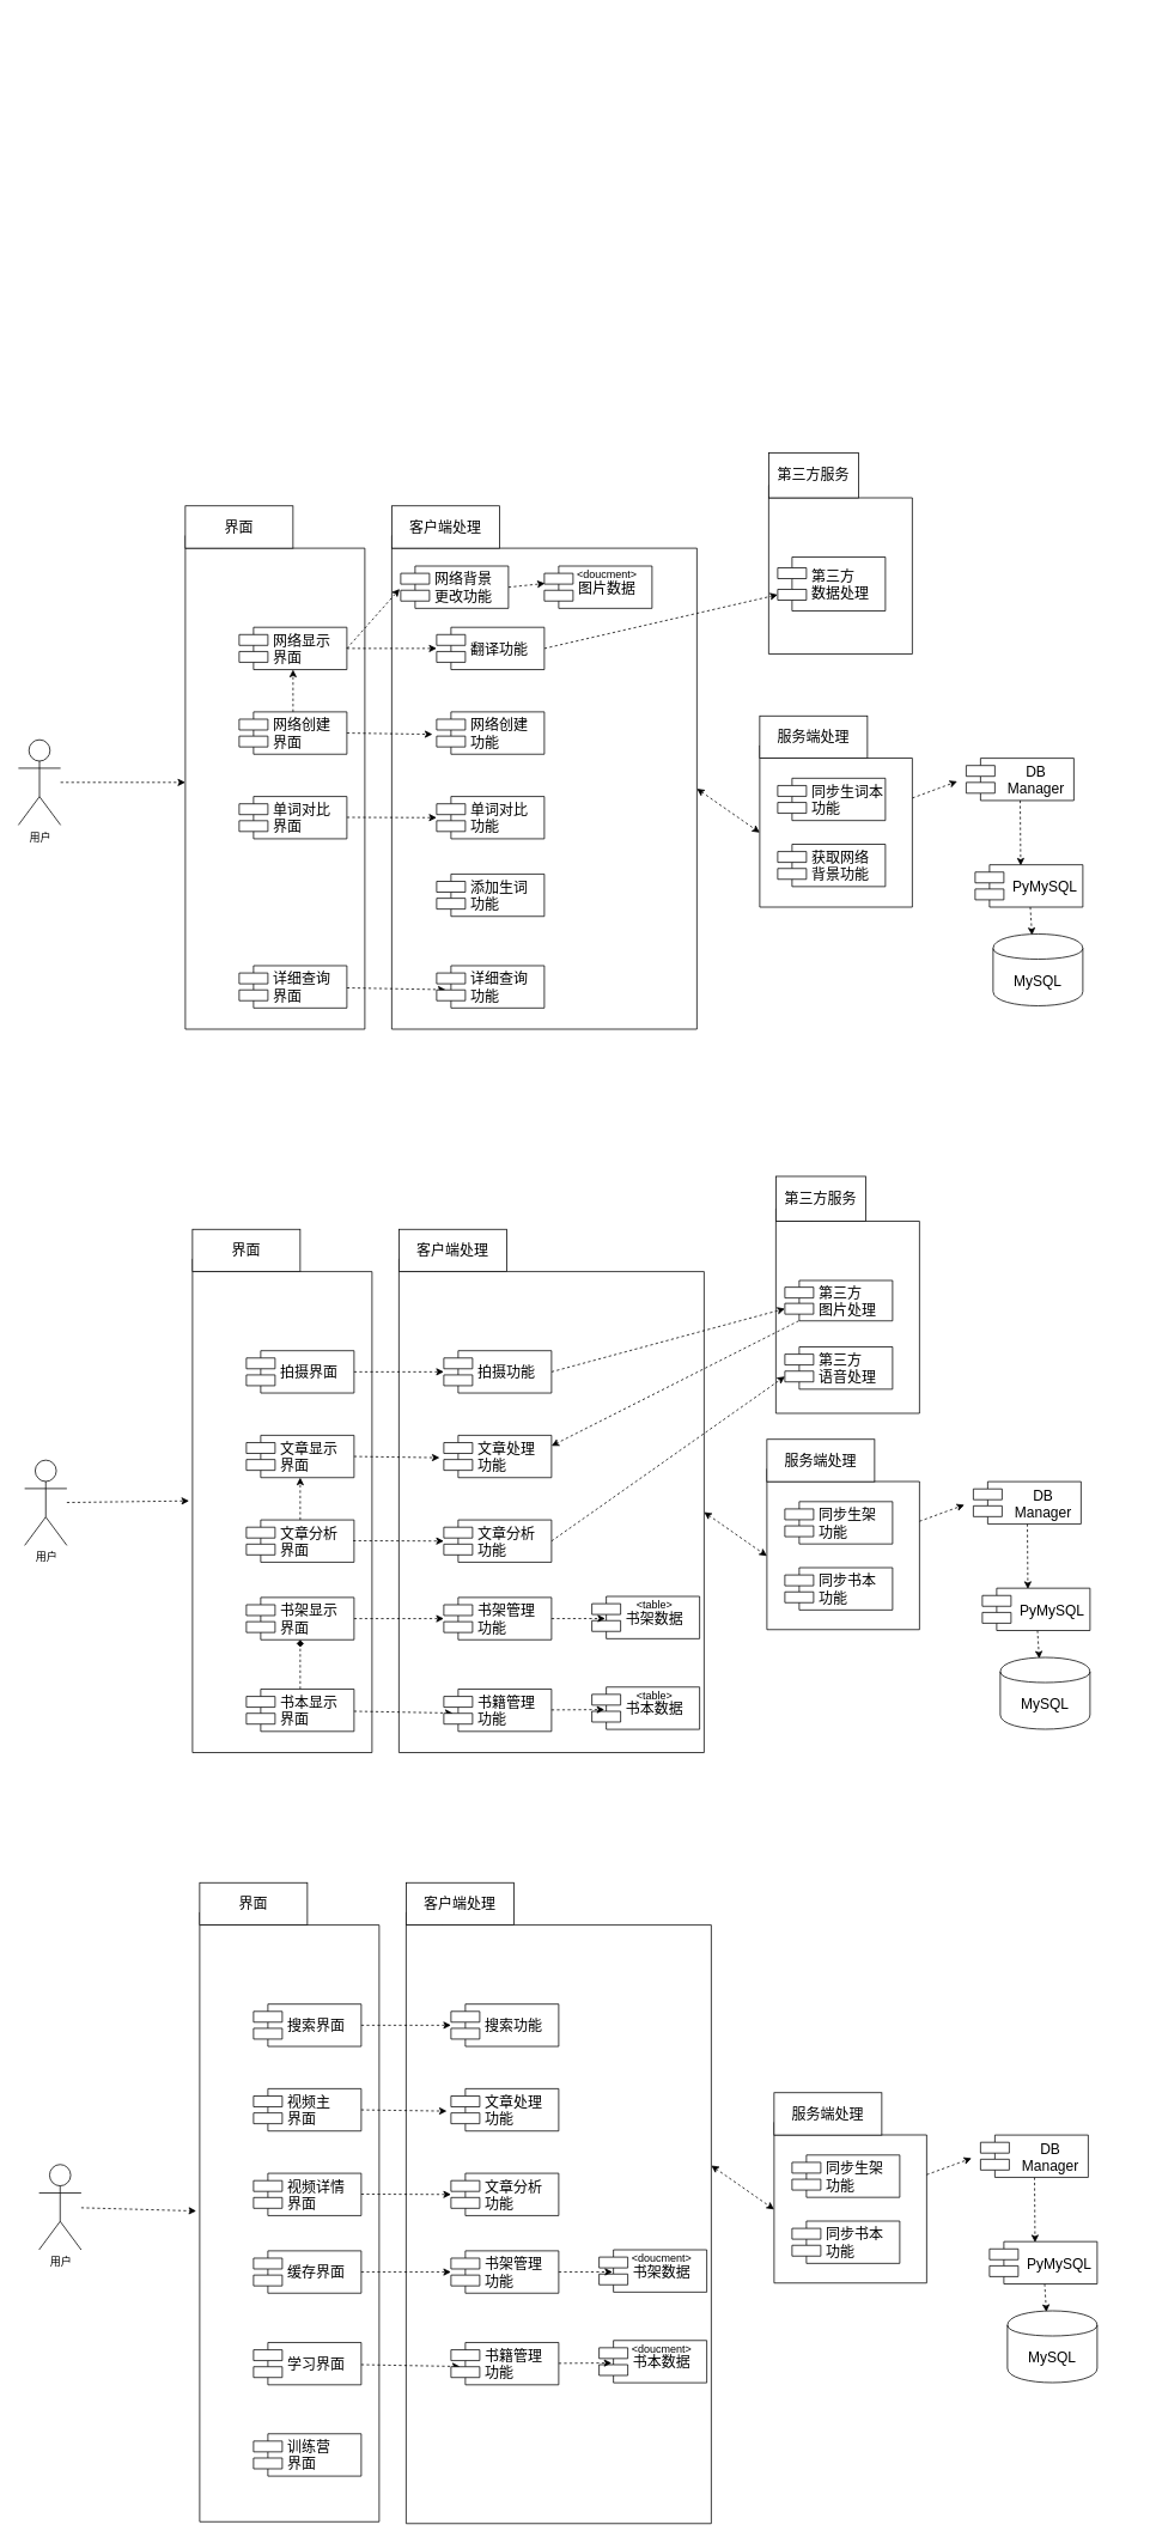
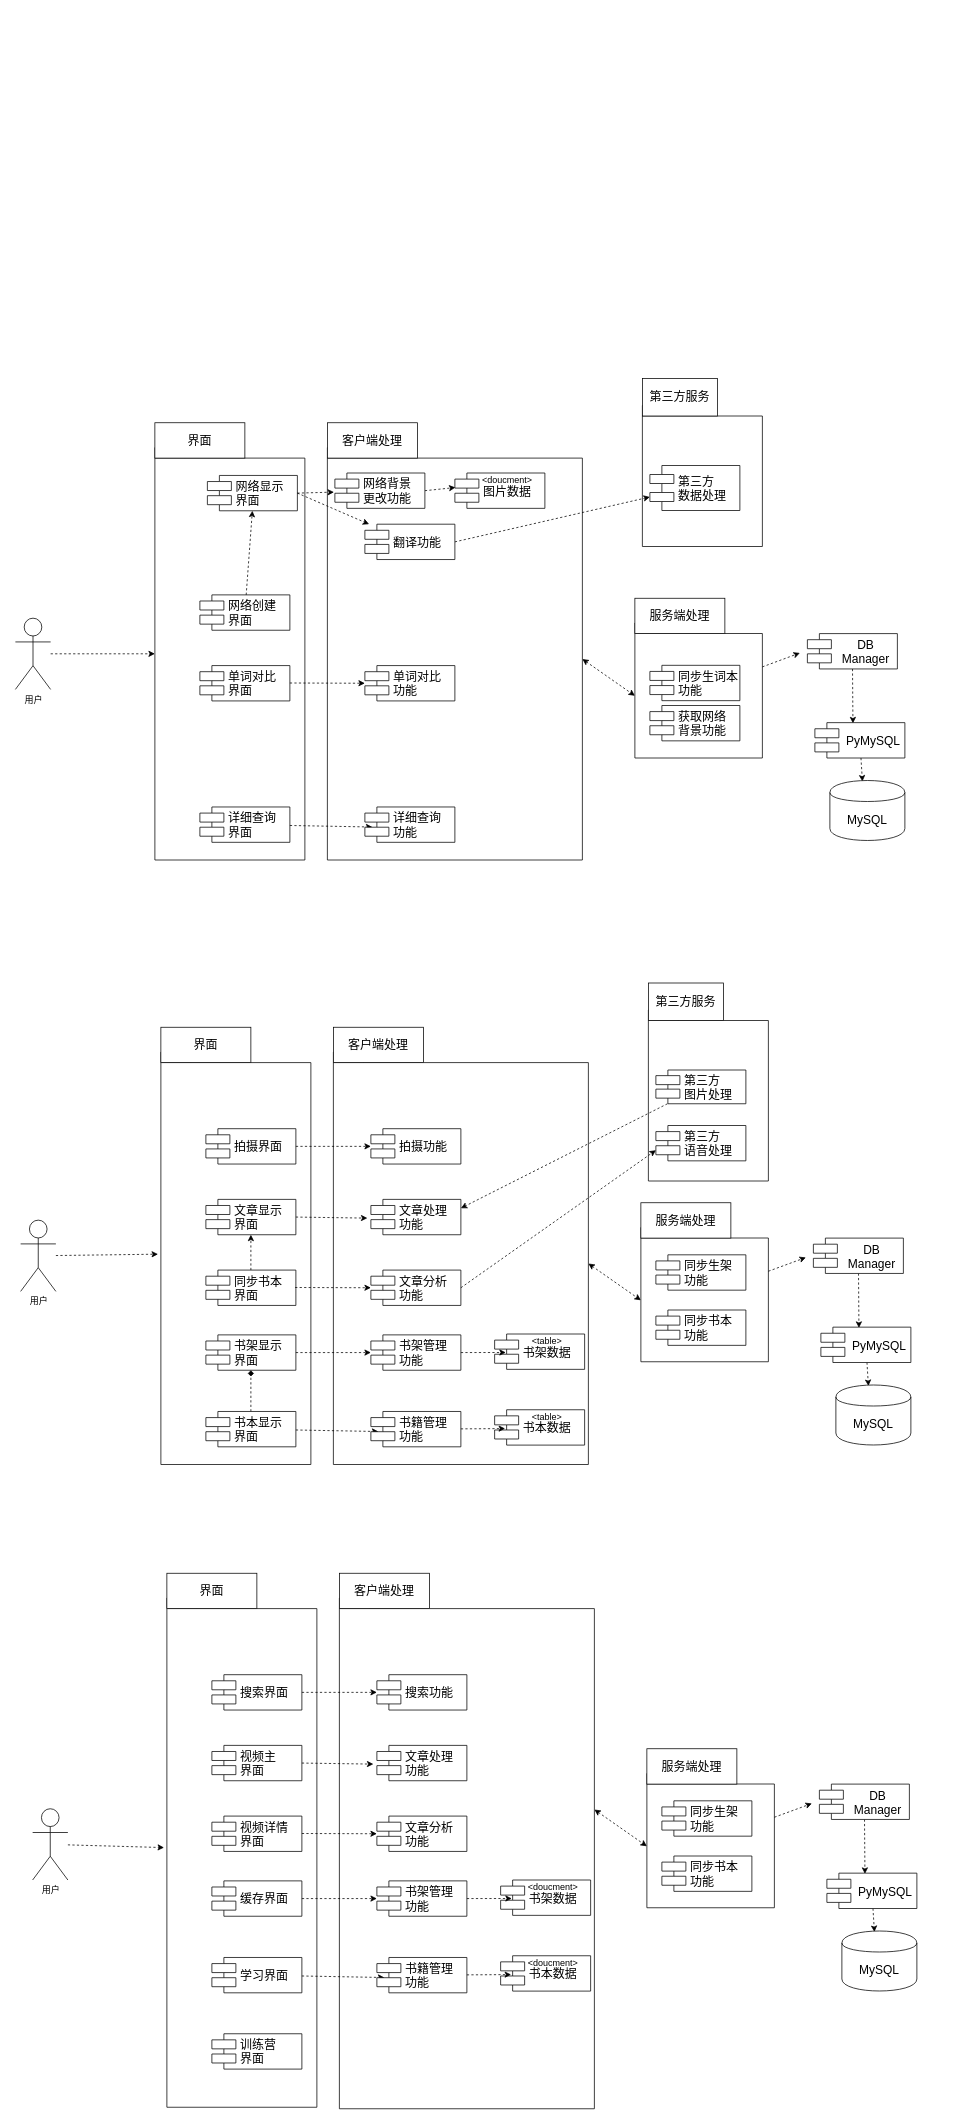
- <mxCell id="20" value="网络显示&#10;界面" style="shape=component;align=left;spacingLeft=36;fontSize=16;" parent="17" vertex="1"><mxGeometry x="50" y="138.252" width="120" height="47.131" as="geometry" /></mxCell>
+ <mxCell id="20" value="网络显示&#10;界面" style="shape=component;align=left;spacingLeft=36;fontSize=16;" parent="17" vertex="1"><mxGeometry x="60" y="73.252" width="120" height="47.131" as="geometry" /></mxCell>
- <mxCell id="36" value="网络创建&#10;功能" style="shape=component;align=left;spacingLeft=36;fontSize=16;" parent="34" vertex="1"><mxGeometry y="172.815" width="120" height="47.131" as="geometry" /></mxCell>
- <mxCell id="27" style="edgeStyle=none;rounded=0;orthogonalLoop=1;jettySize=auto;html=1;exitX=1;exitY=0.5;exitDx=0;exitDy=0;entryX=-0.039;entryY=0.53;entryDx=0;entryDy=0;entryPerimeter=0;dashed=1;fontSize=16;" parent="1" source="22" target="36" edge="1"><mxGeometry relative="1" as="geometry" /></mxCell>
- <mxCell id="9" value="同步生词本&#10;功能" style="shape=component;align=left;spacingLeft=36;fontSize=16;" parent="4" vertex="1"><mxGeometry x="160" y="846.432" width="120" height="47.131" as="geometry" /></mxCell>
+ <mxCell id="9" value="同步生词本&#10;功能" style="shape=component;align=left;spacingLeft=36;fontSize=16;" parent="4" vertex="1"><mxGeometry x="160" y="866.432" width="120" height="47.131" as="geometry" /></mxCell>
- <mxCell id="38" value="添加生词&#10;功能" style="shape=component;align=left;spacingLeft=36;fontSize=16;" parent="34" vertex="1"><mxGeometry y="353.485" width="120" height="47.131" as="geometry" /></mxCell>
- <mxCell id="69" style="rounded=0;orthogonalLoop=1;jettySize=auto;html=1;exitX=1;exitY=0.5;exitDx=0;exitDy=0;entryX=0;entryY=0.7;entryDx=0;entryDy=0;fontSize=16;dashed=1;startArrow=none;startFill=0;" edge="1" parent="1" source="75" target="50"><mxGeometry relative="1" as="geometry" /></mxCell>
- <mxCell id="65" value="文章分析&#10;界面" style="shape=component;align=left;spacingLeft=36;fontSize=16;" vertex="1" parent="59"><mxGeometry x="50" y="326.777" width="120" height="47.131" as="geometry" /></mxCell>
+ <mxCell id="65" value="同步书本&#10;界面" style="shape=component;align=left;spacingLeft=36;fontSize=16;" vertex="1" parent="59"><mxGeometry x="50" y="326.777" width="120" height="47.131" as="geometry" /></mxCell>
